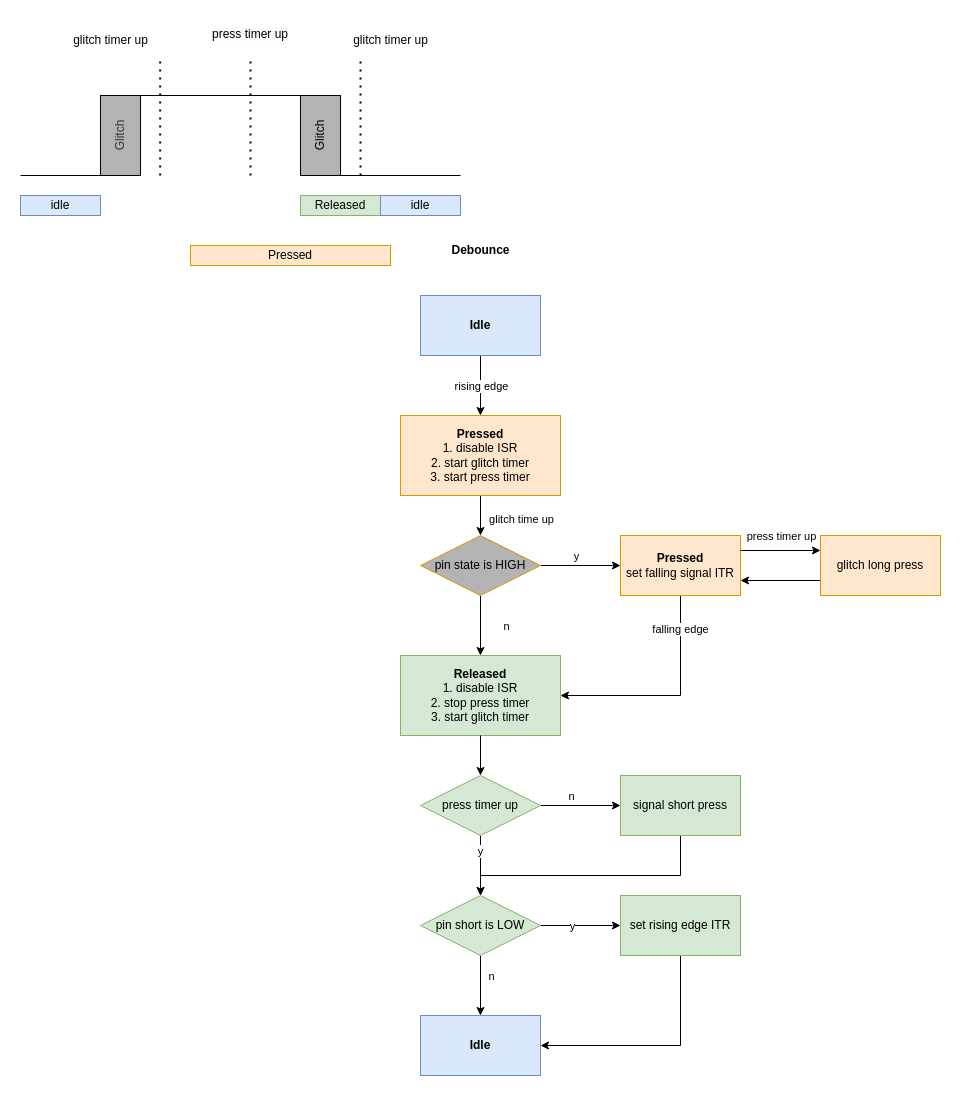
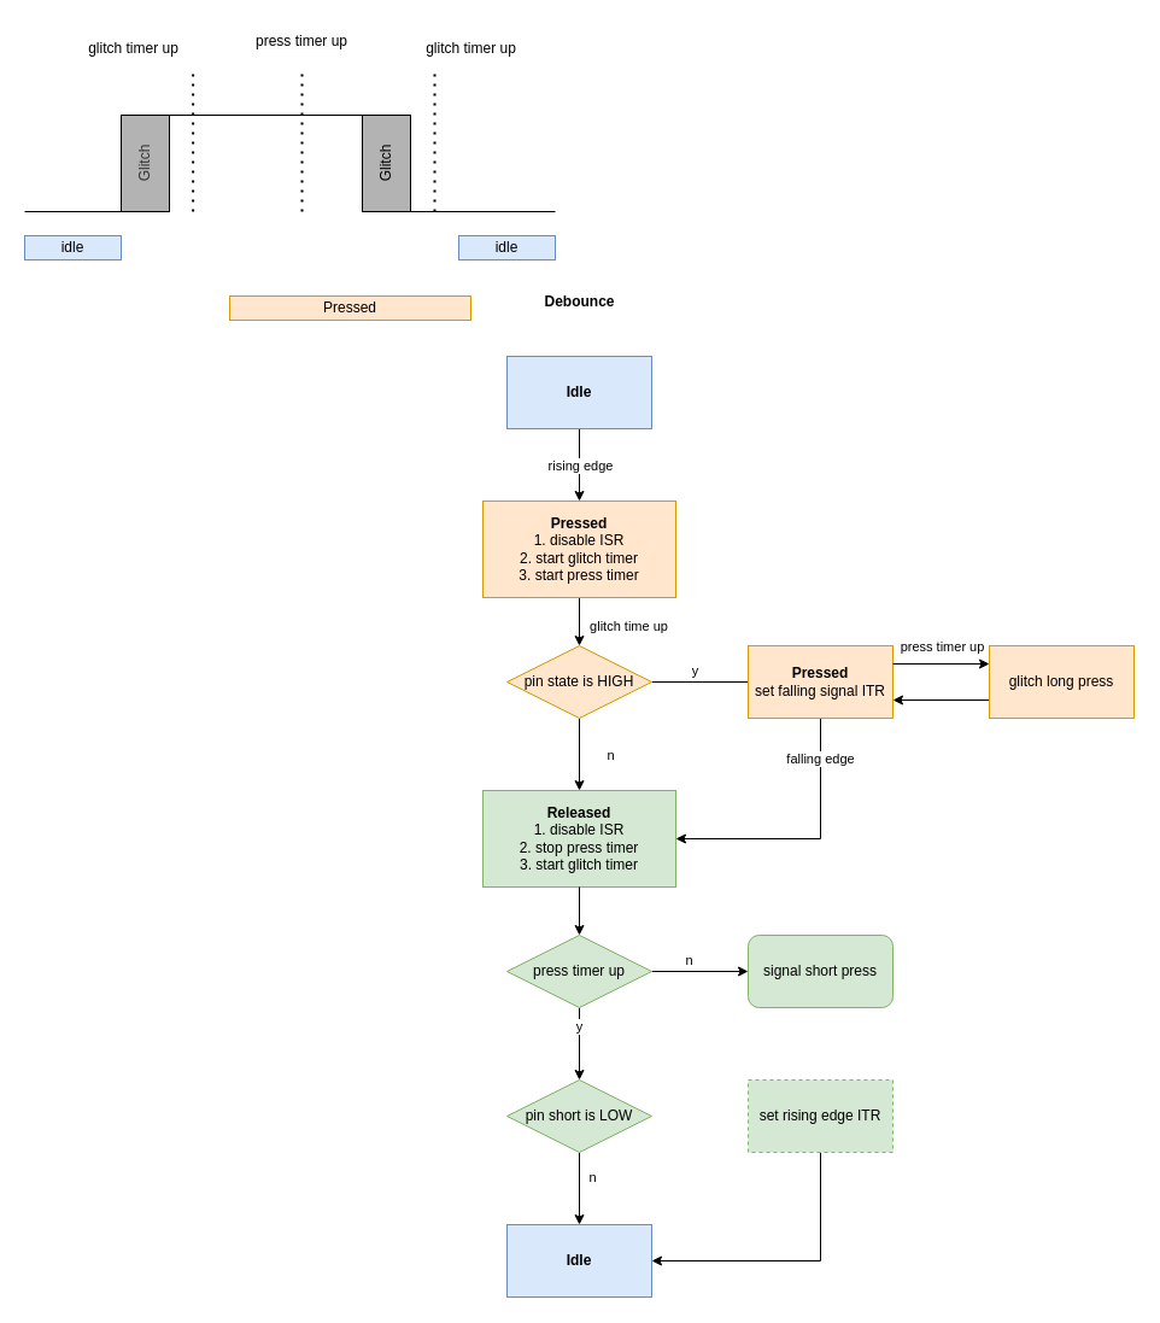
- <mxCell id="37" value="Released" style="rounded=0;whiteSpace=wrap;html=1;fillColor=#d5e8d4;strokeColor=#82b366;" parent="1" vertex="1"><mxGeometry x="300" y="195" width="80" height="20" as="geometry" /></mxCell>
- <mxCell id="28" value="pin state is HIGH" style="rhombus;whiteSpace=wrap;html=1;fillColor=#b3b3b3;strokeColor=#d79b00;" parent="1" vertex="1"><mxGeometry x="420" y="535" width="120" height="60" as="geometry" /></mxCell>
+ <mxCell id="28" value="pin state is HIGH" style="rhombus;whiteSpace=wrap;html=1;fillColor=#ffe6cc;strokeColor=#d79b00;" parent="1" vertex="1"><mxGeometry x="420" y="535" width="120" height="60" as="geometry" /></mxCell>
- <mxCell id="12" value="" style="edgeStyle=orthogonalEdgeStyle;rounded=0;orthogonalLoop=1;jettySize=auto;html=1;" parent="1" source="28" target="27" edge="1"><mxGeometry relative="1" as="geometry"><mxPoint x="540" y="565" as="sourcePoint" /></mxGeometry></mxCell>
+ <mxCell id="12" value="" style="edgeStyle=orthogonalEdgeStyle;rounded=0;orthogonalLoop=1;jettySize=auto;html=1;endArrow=none;" parent="1" source="28" target="27" edge="1"><mxGeometry relative="1" as="geometry"><mxPoint x="540" y="565" as="sourcePoint" /></mxGeometry></mxCell>
- <mxCell id="50" value="signal short press" style="whiteSpace=wrap;html=1;fillColor=#d5e8d4;strokeColor=#82b366;" vertex="1" parent="1"><mxGeometry x="620" y="775" width="120" height="60" as="geometry" /></mxCell>
+ <mxCell id="50" value="signal short press" style="whiteSpace=wrap;html=1;fillColor=#d5e8d4;strokeColor=#82b366;rounded=1;" vertex="1" parent="1"><mxGeometry x="620" y="775" width="120" height="60" as="geometry" /></mxCell>
- <mxCell id="49" style="edgeStyle=orthogonalEdgeStyle;rounded=0;orthogonalLoop=1;jettySize=auto;html=1;entryX=0.5;entryY=0;entryDx=0;entryDy=0;" edge="1" parent="1" source="50" target="33"><mxGeometry relative="1" as="geometry"><Array as="points"><mxPoint x="680" y="875" /><mxPoint x="480" y="875" /></Array></mxGeometry></mxCell>
- <mxCell id="29" style="edgeStyle=orthogonalEdgeStyle;rounded=0;orthogonalLoop=1;jettySize=auto;html=1;" parent="1" source="33" target="20" edge="1"><mxGeometry relative="1" as="geometry" /></mxCell>
- <mxCell id="30" value="y" style="edgeLabel;html=1;align=center;verticalAlign=middle;resizable=0;points=[];" parent="29" vertex="1" connectable="0"><mxGeometry x="-0.232" relative="1" as="geometry"><mxPoint as="offset" /></mxGeometry></mxCell>
- <mxCell id="20" value="set rising edge ITR" style="whiteSpace=wrap;html=1;fillColor=#d5e8d4;strokeColor=#82b366;" parent="1" vertex="1"><mxGeometry x="620" y="895" width="120" height="60" as="geometry" /></mxCell>
+ <mxCell id="20" value="set rising edge ITR" style="whiteSpace=wrap;html=1;fillColor=#d5e8d4;strokeColor=#82b366;dashed=1;" parent="1" vertex="1"><mxGeometry x="620" y="895" width="120" height="60" as="geometry" /></mxCell>
